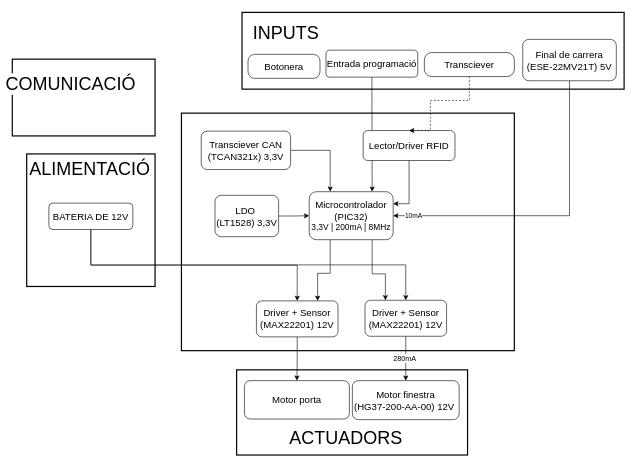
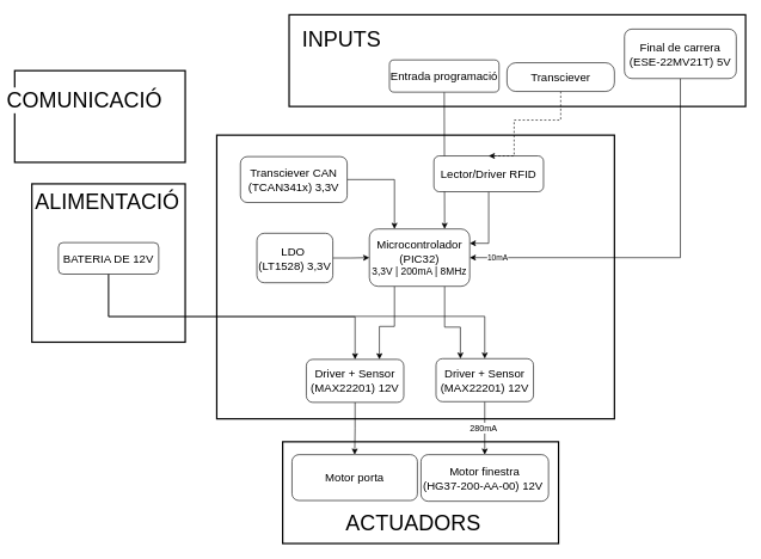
- <mxCell id="22" value="&lt;font style=&quot;font-size: 16px;&quot;&gt;Final de carrera&lt;/font&gt;&lt;div&gt;&lt;font style=&quot;font-size: 16px;&quot;&gt;(ESE-22MV21T) 5V&lt;/font&gt;&lt;/div&gt;" style="rounded=1;whiteSpace=wrap;html=1;fontSize=12;glass=0;strokeWidth=1;shadow=0;" vertex="1" parent="1"><mxGeometry x="871" y="65" width="156" height="69" as="geometry" /></mxCell>
+ <mxCell id="22" value="&lt;font style=&quot;font-size: 16px;&quot;&gt;Final de carrera&lt;/font&gt;&lt;div&gt;&lt;font style=&quot;font-size: 16px;&quot;&gt;(ESE-22MV21T) 5V&lt;/font&gt;&lt;/div&gt;" style="rounded=1;whiteSpace=wrap;html=1;fontSize=12;glass=0;strokeWidth=1;shadow=0;" vertex="1" parent="1"><mxGeometry x="871" y="40" width="156" height="69" as="geometry" /></mxCell>
- <mxCell id="23" value="&lt;font style=&quot;font-size: 16px;&quot;&gt;Botonera&lt;/font&gt;" style="rounded=1;whiteSpace=wrap;html=1;fontSize=12;glass=0;strokeWidth=1;shadow=0;arcSize=28;" vertex="1" parent="1"><mxGeometry x="413" y="90" width="120" height="40" as="geometry" /></mxCell>
- <mxCell id="32" value="&lt;font style=&quot;font-size: 16px;&quot;&gt;Transciever CAN (&lt;span id=&quot;docs-internal-guid-9ef7ac20-7fff-d547-c351-844e907cfaec&quot;&gt;&lt;span style=&quot;font-size: 12pt; font-family: Arial, sans-serif; background-color: transparent; font-variant-numeric: normal; font-variant-east-asian: normal; font-variant-alternates: normal; font-variant-position: normal; vertical-align: baseline; white-space-collapse: preserve;&quot;&gt;TCAN321x&lt;/span&gt;&lt;/span&gt;) 3,3V&lt;/font&gt;" style="rounded=1;whiteSpace=wrap;html=1;fontSize=12;glass=0;strokeWidth=1;shadow=0;" vertex="1" parent="1"><mxGeometry x="335" y="218" width="149" height="64" as="geometry" /></mxCell>
+ <mxCell id="32" value="&lt;font style=&quot;font-size: 16px;&quot;&gt;Transciever CAN (&lt;span id=&quot;docs-internal-guid-9ef7ac20-7fff-d547-c351-844e907cfaec&quot;&gt;&lt;span style=&quot;font-size: 12pt; font-family: Arial, sans-serif; background-color: transparent; font-variant-numeric: normal; font-variant-east-asian: normal; font-variant-alternates: normal; font-variant-position: normal; vertical-align: baseline; white-space-collapse: preserve;&quot;&gt;TCAN341x&lt;/span&gt;&lt;/span&gt;) 3,3V&lt;/font&gt;" style="rounded=1;whiteSpace=wrap;html=1;fontSize=12;glass=0;strokeWidth=1;shadow=0;" vertex="1" parent="1"><mxGeometry x="335" y="218" width="149" height="64" as="geometry" /></mxCell>
